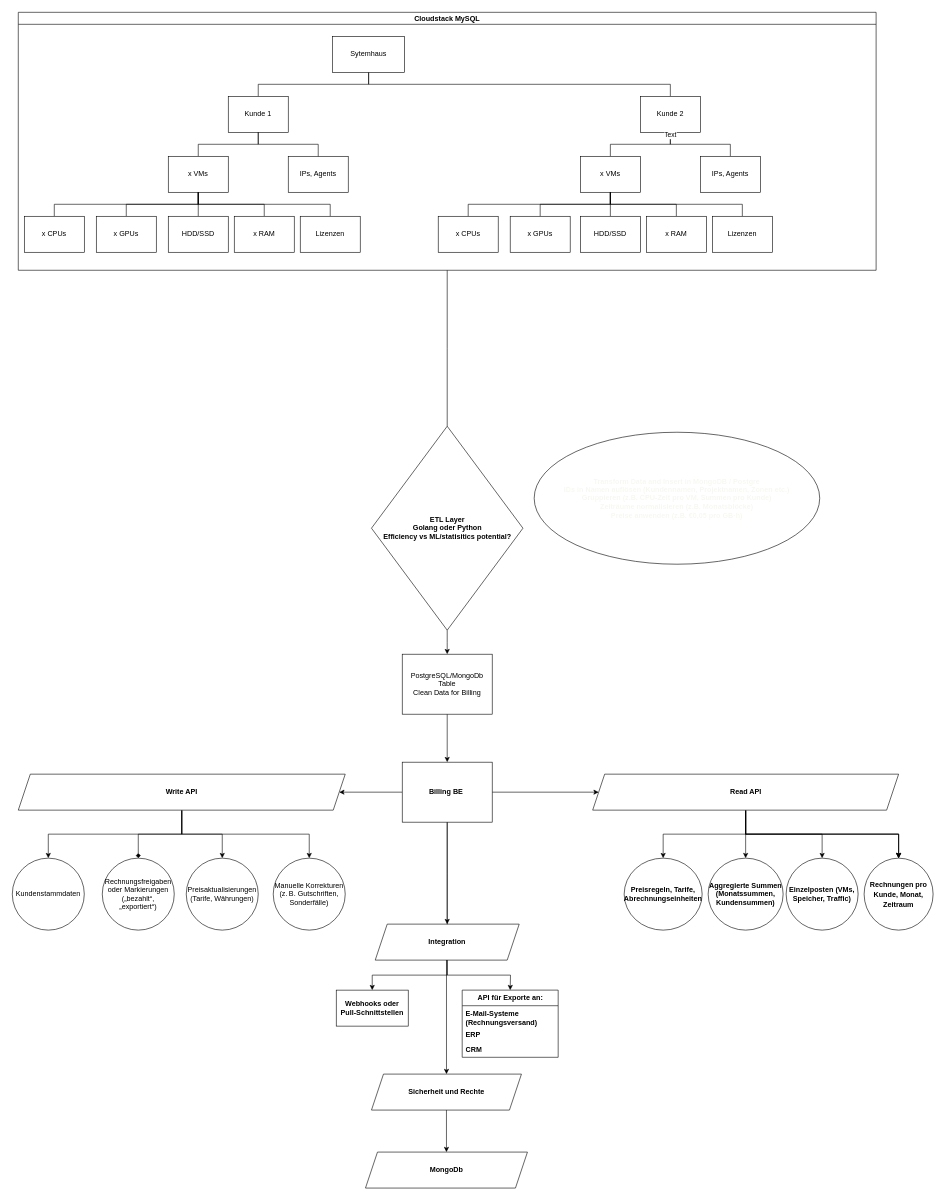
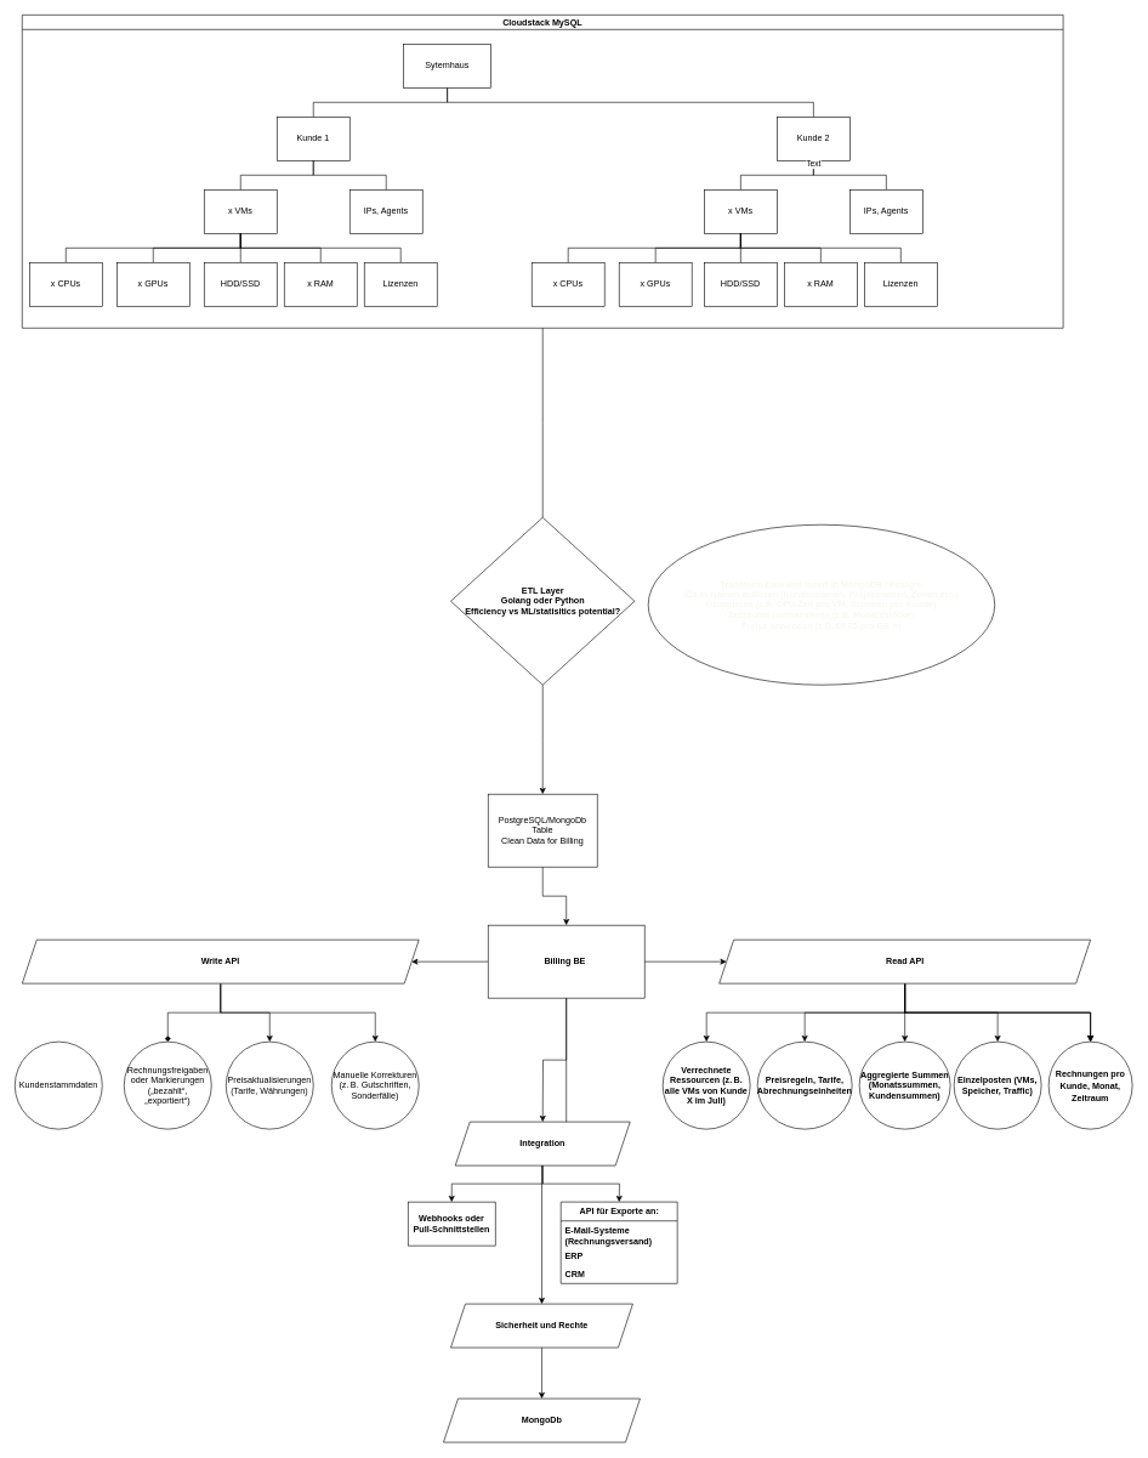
- <mxCell id="39" value="ETL Layer&lt;div&gt;Golang oder Python&lt;/div&gt;&lt;div&gt;Efficiency vs ML/statisitics potential?&lt;/div&gt;" style="rhombus;whiteSpace=wrap;html=1;fontStyle=1;startSize=20;horizontal=1;" parent="1" vertex="1"><mxGeometry x="618.75" y="710" width="252.5" height="340" as="geometry" /></mxCell>
+ <mxCell id="39" value="ETL Layer&lt;div&gt;Golang oder Python&lt;/div&gt;&lt;div&gt;Efficiency vs ML/statisitics potential?&lt;/div&gt;" style="rhombus;whiteSpace=wrap;html=1;fontStyle=1;startSize=20;horizontal=1;" parent="1" vertex="1"><mxGeometry x="618.75" y="710" width="252.5" height="230" as="geometry" /></mxCell>
- <mxCell id="47" value="Billing BE&amp;nbsp;" style="whiteSpace=wrap;html=1;fontStyle=1" parent="1" vertex="1"><mxGeometry x="670" y="1270" width="150" height="100" as="geometry" /></mxCell>
+ <mxCell id="47" value="Billing BE&amp;nbsp;" style="whiteSpace=wrap;html=1;fontStyle=1" parent="1" vertex="1"><mxGeometry x="670" y="1270" width="215" height="100" as="geometry" /></mxCell>
- <mxCell id="58" value="" style="edgeStyle=orthogonalEdgeStyle;rounded=0;orthogonalLoop=1;jettySize=auto;html=1;" parent="1" source="60" target="68" edge="1"><mxGeometry relative="1" as="geometry" /></mxCell>
+ <mxCell id="54" value="" style="edgeStyle=orthogonalEdgeStyle;rounded=0;orthogonalLoop=1;jettySize=auto;html=1;" parent="1" source="55" target="65" edge="1"><mxGeometry relative="1" as="geometry" /></mxCell>
+ <mxCell id="65" value="&lt;b&gt;Verrechnete Ressourcen (z. B. alle VMs von Kunde X im Juli)&lt;/b&gt;" style="ellipse;whiteSpace=wrap;html=1;" parent="1" vertex="1"><mxGeometry x="910" y="1430" width="120" height="120" as="geometry" /></mxCell>
